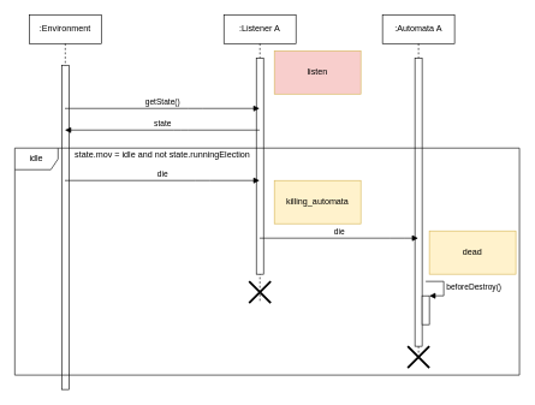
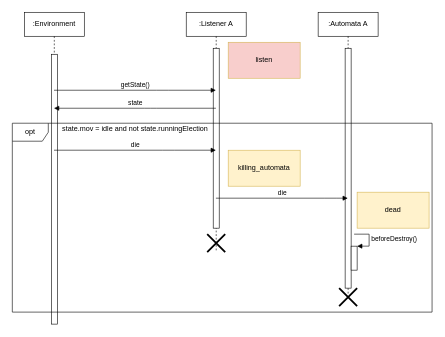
- <mxCell id="20" value="idle" style="shape=umlFrame;whiteSpace=wrap;html=1;" vertex="1" parent="1"><mxGeometry x="20" y="205" width="700" height="315" as="geometry" /></mxCell>
+ <mxCell id="20" value="opt" style="shape=umlFrame;whiteSpace=wrap;html=1;" vertex="1" parent="1"><mxGeometry x="20" y="205" width="700" height="315" as="geometry" /></mxCell>
